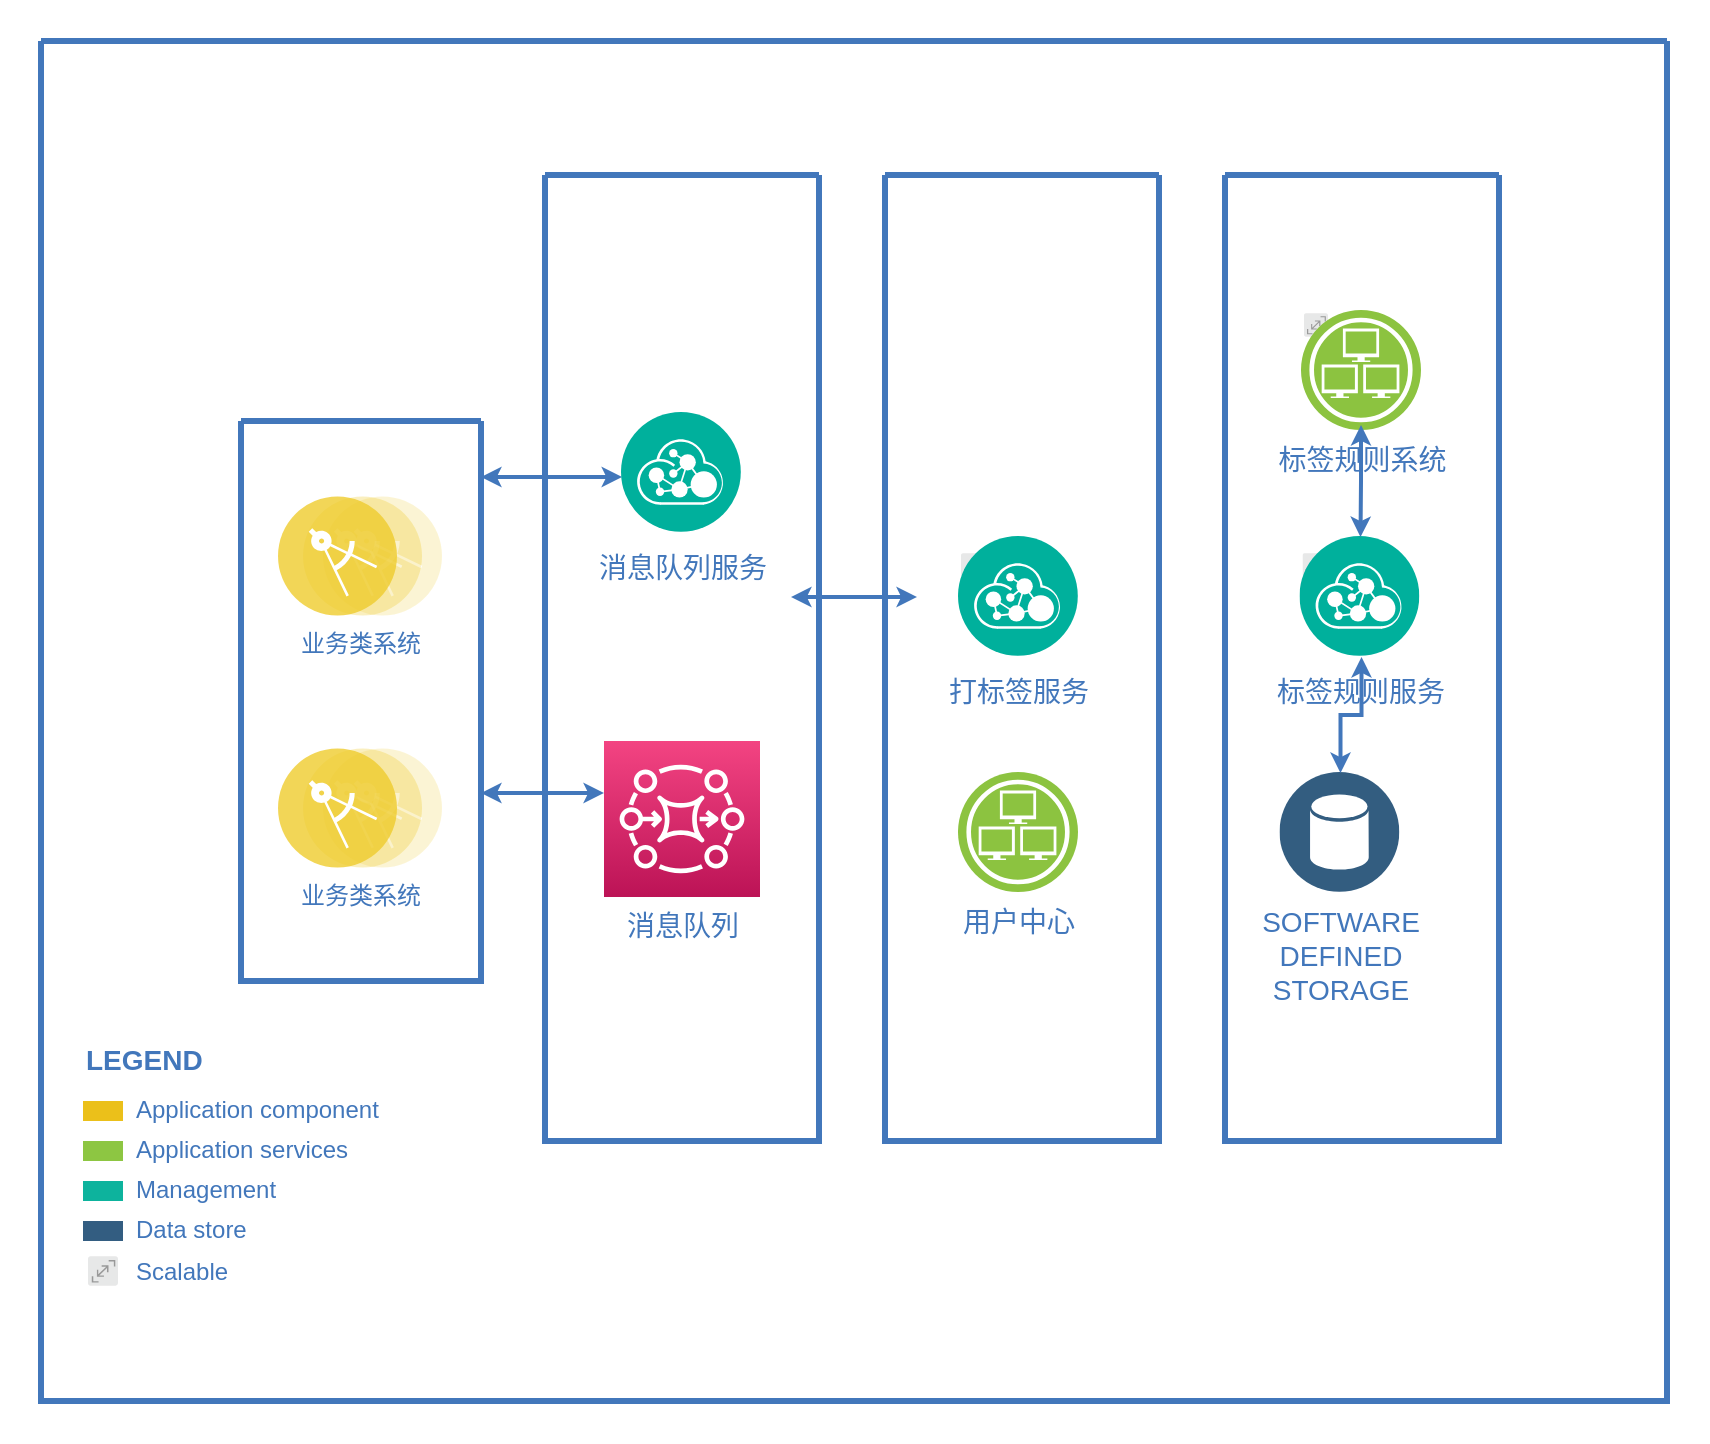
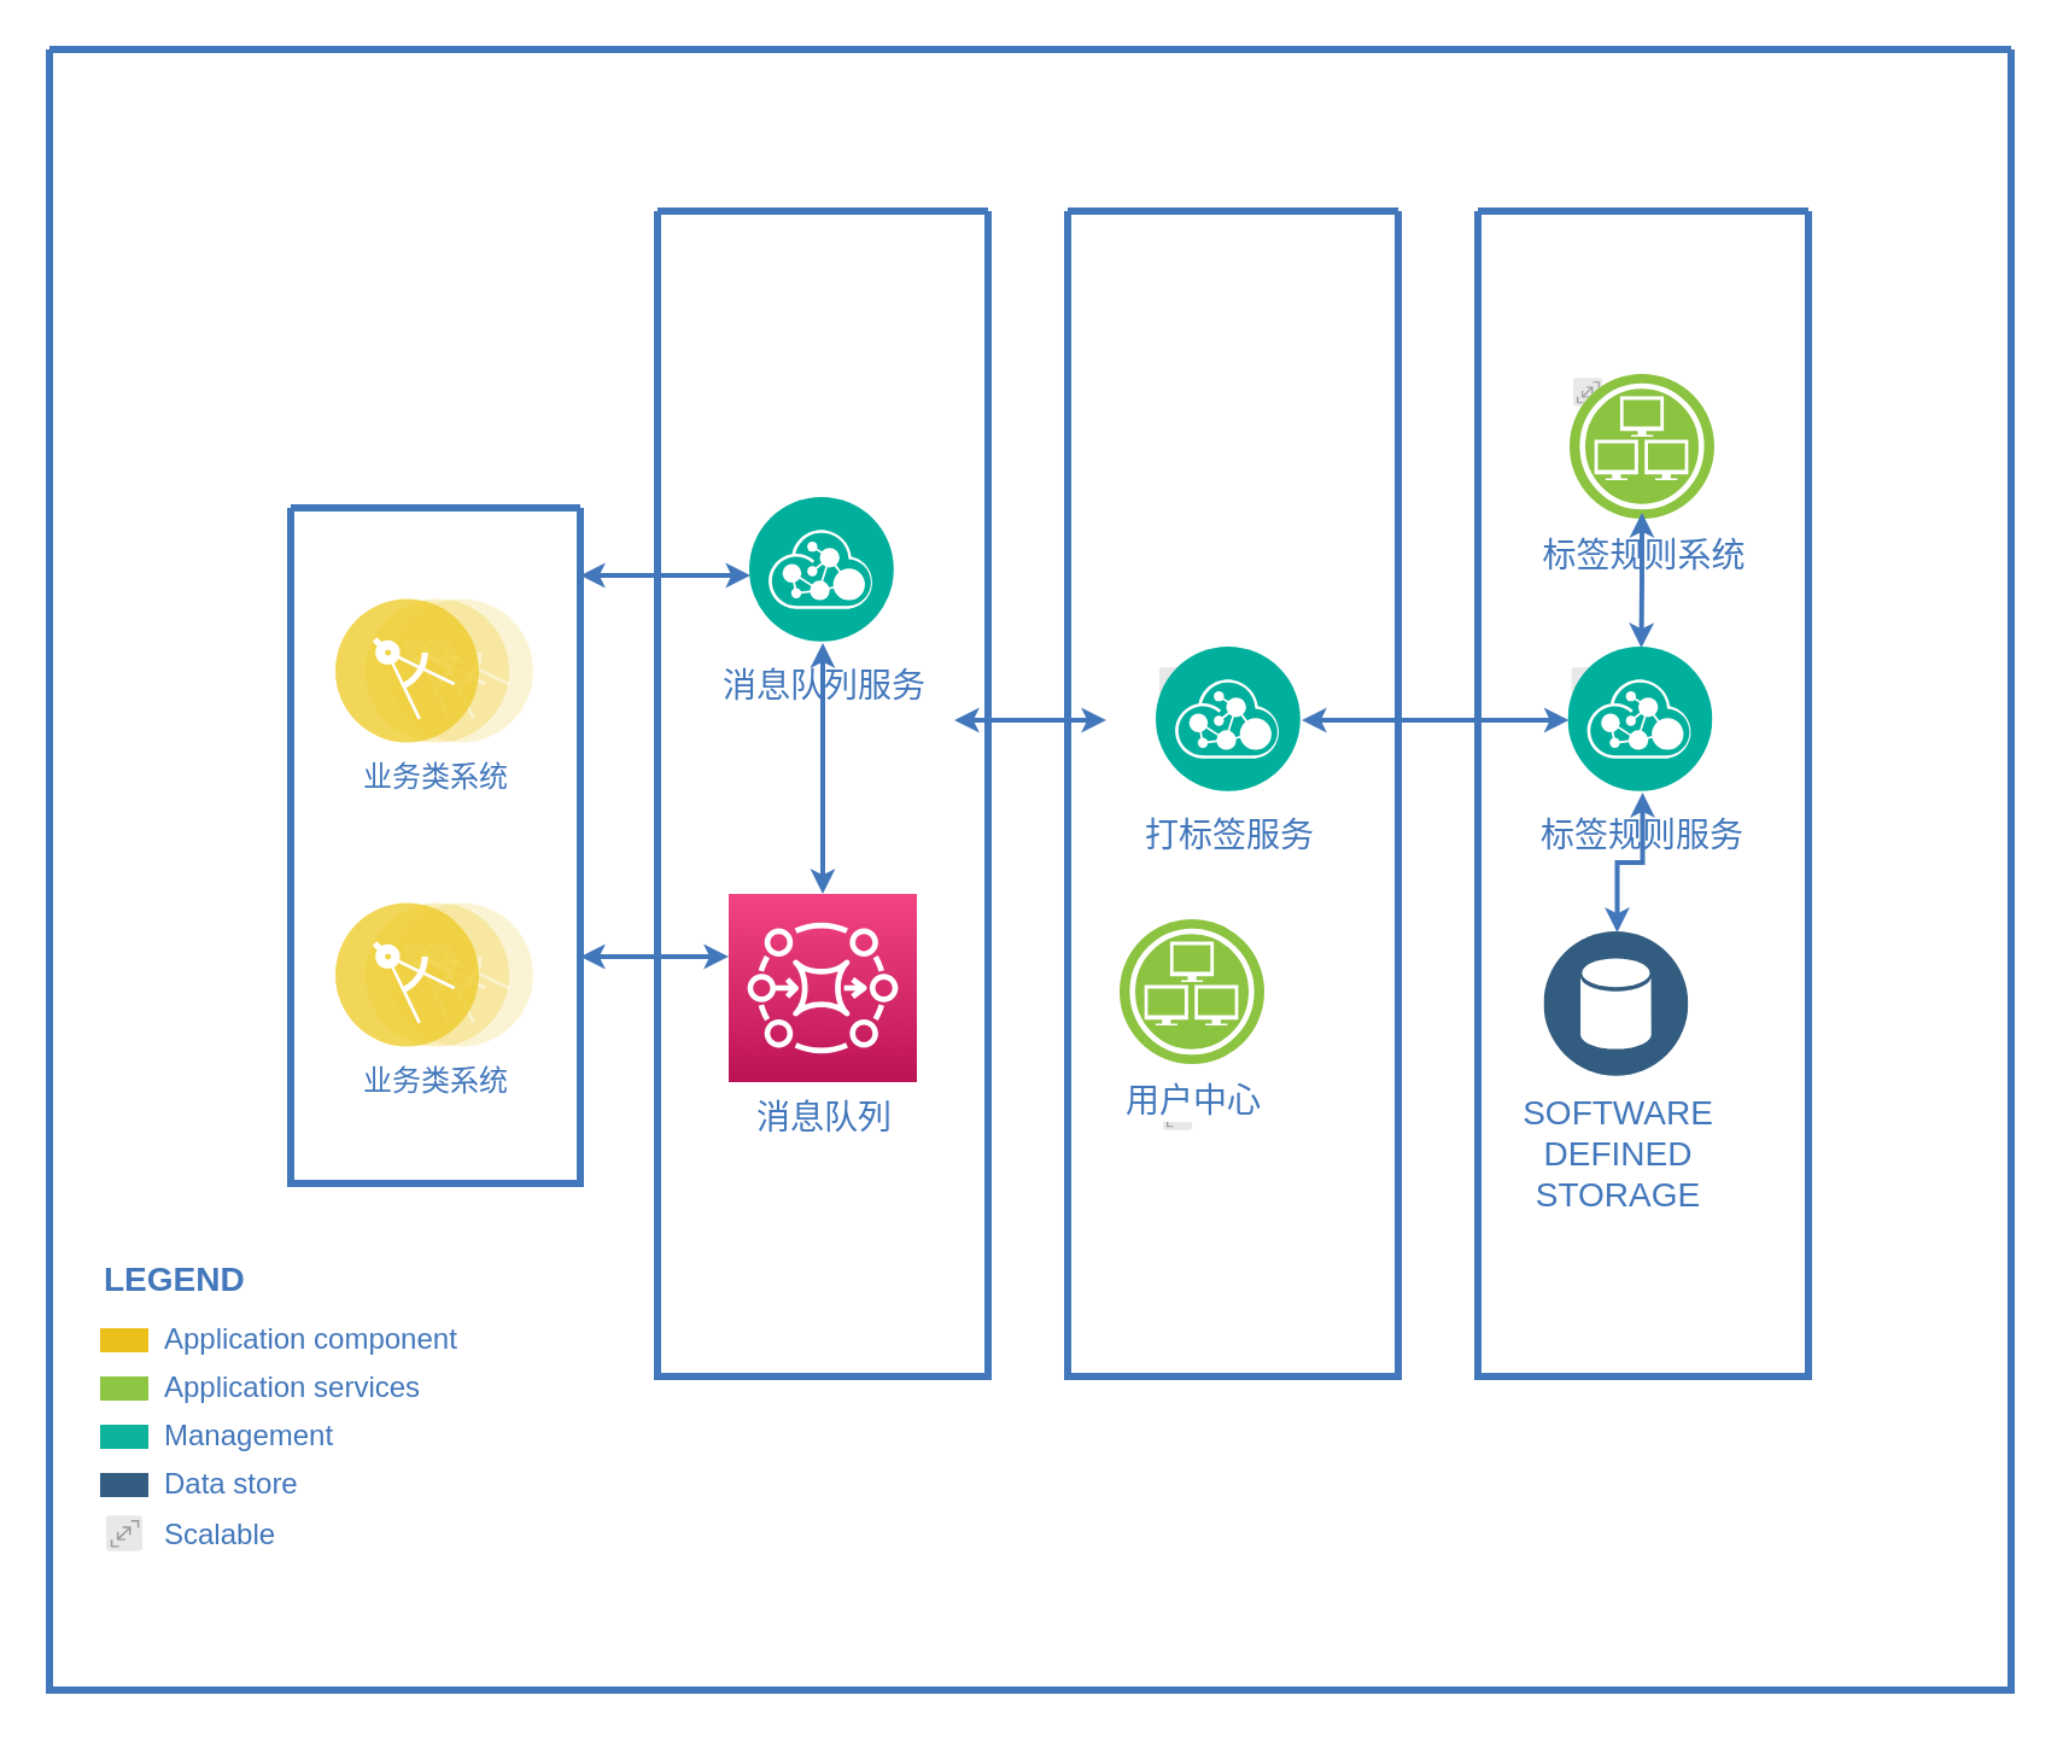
+ <mxCell id="36" style="edgeStyle=elbowEdgeStyle;rounded=0;elbow=vertical;html=1;labelBackgroundColor=#ffffff;startArrow=classic;startFill=1;startSize=4;endArrow=classic;endFill=1;endSize=4;jettySize=auto;orthogonalLoop=1;strokeColor=#4277BB;strokeWidth=2;fontSize=14;fontColor=#4277BB;" edge="1" parent="2" source="30" target="20"><mxGeometry relative="1" as="geometry"><mxPoint x="542" y="129.5" as="targetPoint" /><mxPoint x="591" y="130" as="sourcePoint" /><Array as="points"><mxPoint x="652" y="296" /><mxPoint x="642" y="286" /></Array></mxGeometry></mxCell>
+ <mxCell id="25" style="edgeStyle=elbowEdgeStyle;rounded=0;elbow=vertical;html=1;labelBackgroundColor=#ffffff;startArrow=classic;startFill=1;startSize=4;endArrow=classic;endFill=1;endSize=4;jettySize=auto;orthogonalLoop=1;strokeColor=#4277BB;strokeWidth=2;fontSize=14;fontColor=#4277BB;" parent="22" source="24" target="23" edge="1"><mxGeometry relative="1" as="geometry"><mxPoint x="-30" y="33" as="targetPoint" /></mxGeometry></mxCell>
- <mxCell id="17" value="用户中心" style="aspect=fixed;perimeter=ellipsePerimeter;html=1;align=center;shadow=0;dashed=0;image;image=img/lib/ibm/infrastructure/infrastructure_services.svg;rounded=1;labelBackgroundColor=#ffffff;strokeColor=#666666;strokeWidth=3;fillColor=#C2952D;gradientColor=none;fontSize=14;fontColor=#4277BB;" vertex="1" parent="13"><mxGeometry x="37" y="299" width="60" height="60" as="geometry" /></mxCell>
+ <mxCell id="17" value="用户中心" style="aspect=fixed;perimeter=ellipsePerimeter;html=1;align=center;shadow=0;dashed=0;image;image=img/lib/ibm/infrastructure/infrastructure_services.svg;rounded=1;labelBackgroundColor=#ffffff;strokeColor=#666666;strokeWidth=3;fillColor=#C2952D;gradientColor=none;fontSize=14;fontColor=#4277BB;" vertex="1" parent="13"><mxGeometry x="22" y="294" width="60" height="60" as="geometry" /></mxCell>
